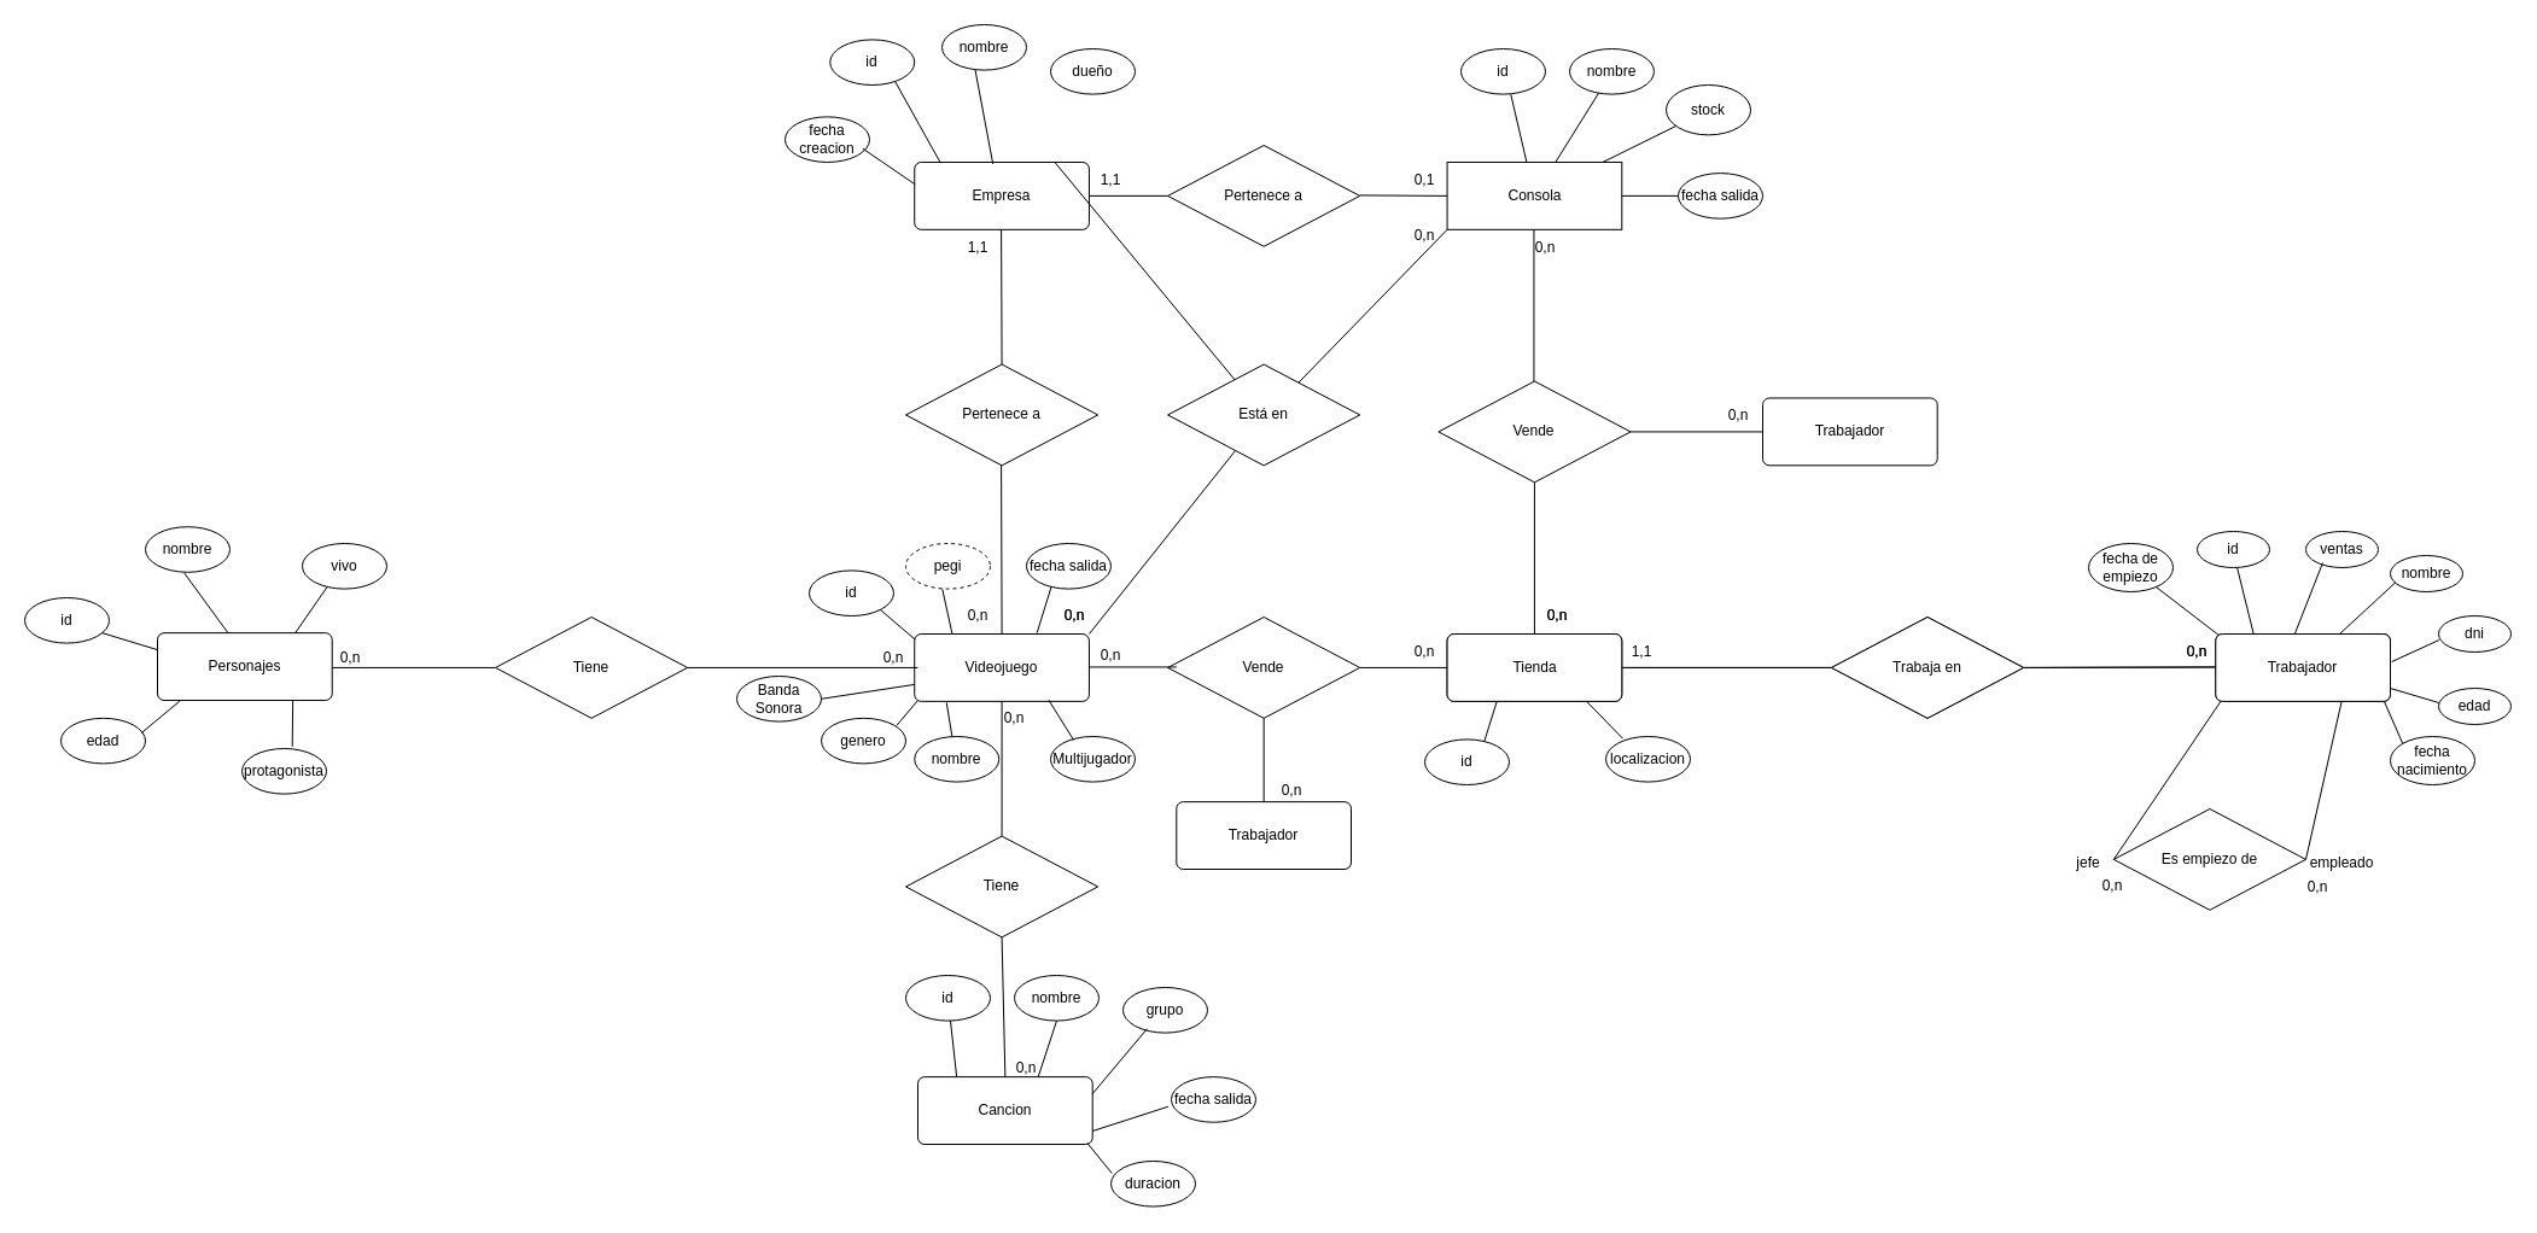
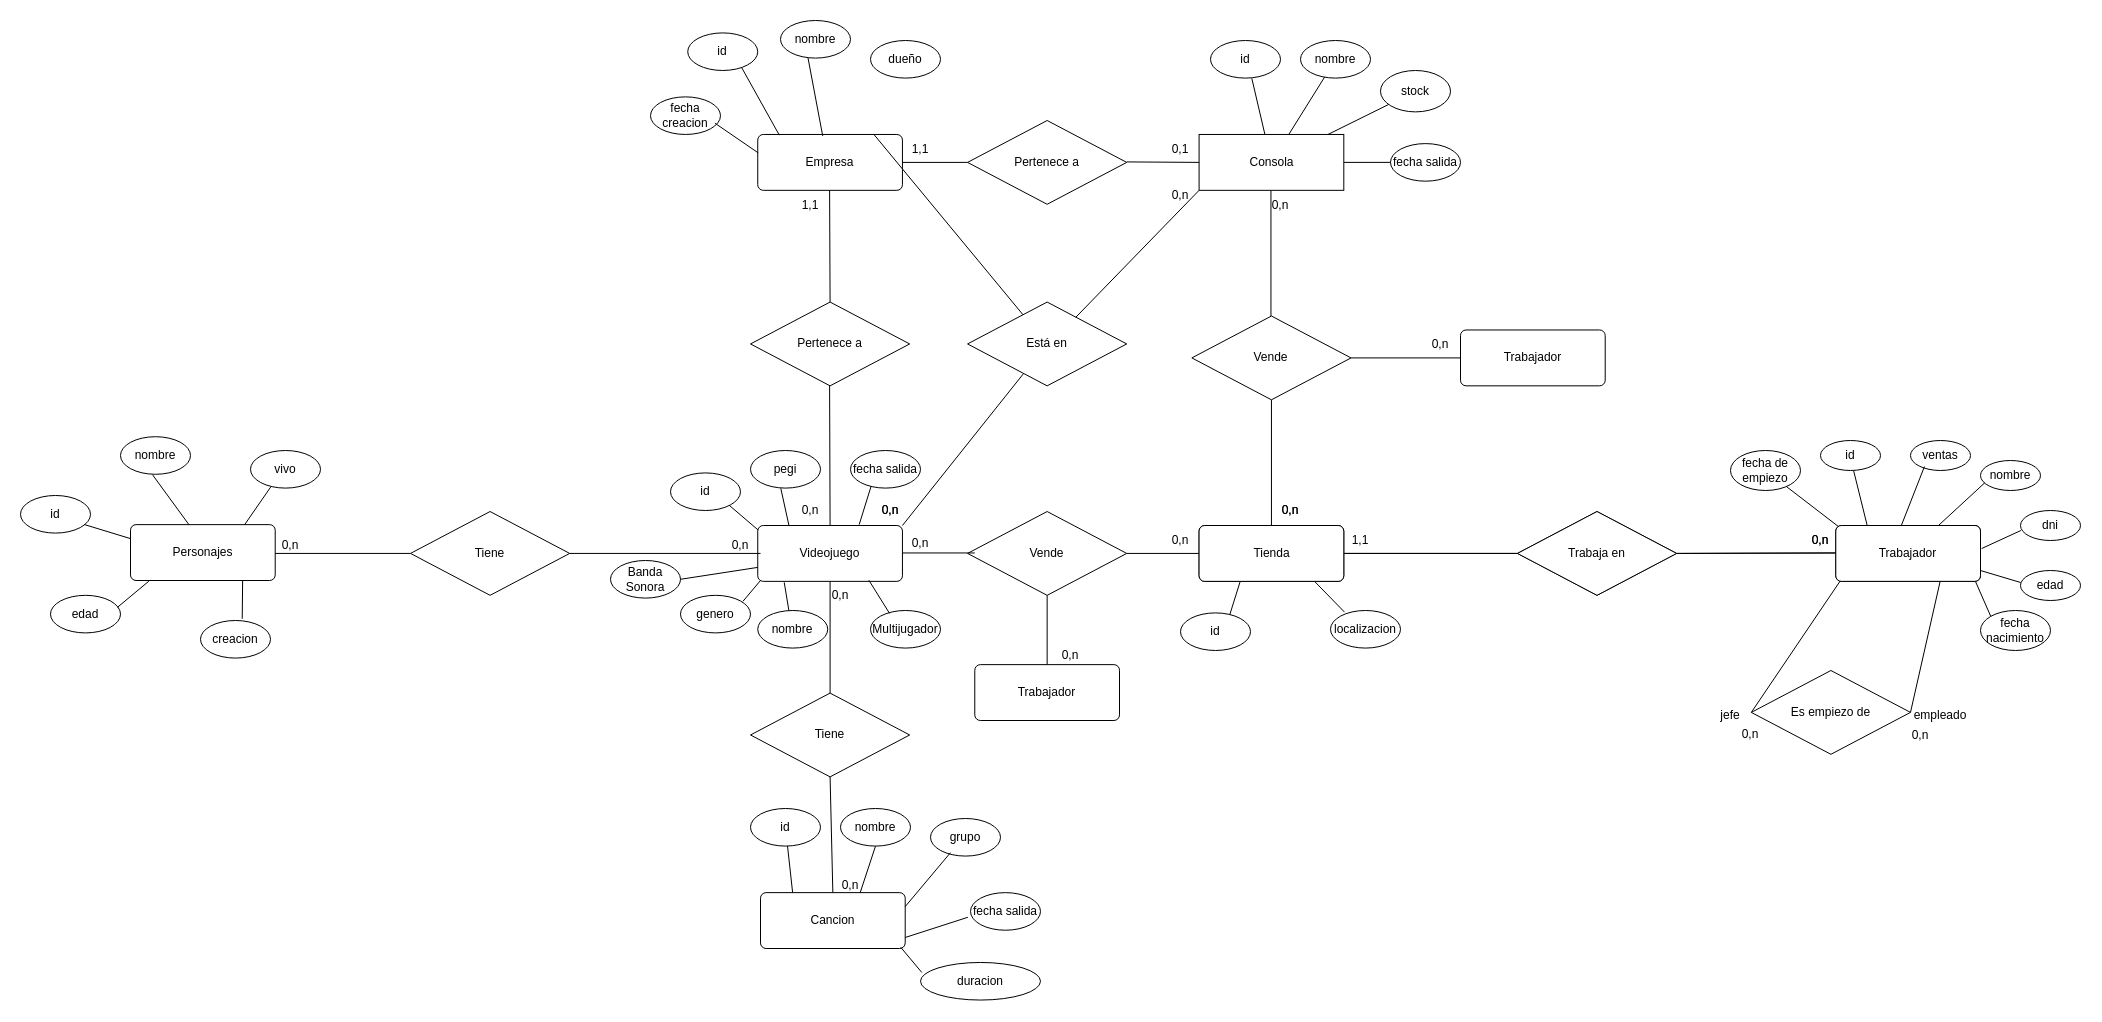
- <mxCell id="64" value="pegi" style="ellipse;whiteSpace=wrap;html=1;align=center;dashed=1;" parent="1" vertex="1"><mxGeometry x="750" y="450" width="70" height="37.59" as="geometry" /></mxCell>
+ <mxCell id="64" value="pegi" style="ellipse;whiteSpace=wrap;html=1;align=center;" parent="1" vertex="1"><mxGeometry x="750" y="450" width="70" height="37.59" as="geometry" /></mxCell>
- <mxCell id="74" value="protagonista" style="ellipse;whiteSpace=wrap;html=1;align=center;" parent="1" vertex="1"><mxGeometry x="200" y="620" width="70" height="37.59" as="geometry" /></mxCell>
+ <mxCell id="74" value="creacion" style="ellipse;whiteSpace=wrap;html=1;align=center;" parent="1" vertex="1"><mxGeometry x="200" y="620" width="70" height="37.59" as="geometry" /></mxCell>
- <mxCell id="83" value="duracion" style="ellipse;whiteSpace=wrap;html=1;align=center;" parent="1" vertex="1"><mxGeometry x="920" y="961.97" width="70" height="37.59" as="geometry" /></mxCell>
+ <mxCell id="83" value="duracion" style="ellipse;whiteSpace=wrap;html=1;align=center;" parent="1" vertex="1"><mxGeometry x="920" y="961.97" width="120" height="37.59" as="geometry" /></mxCell>
